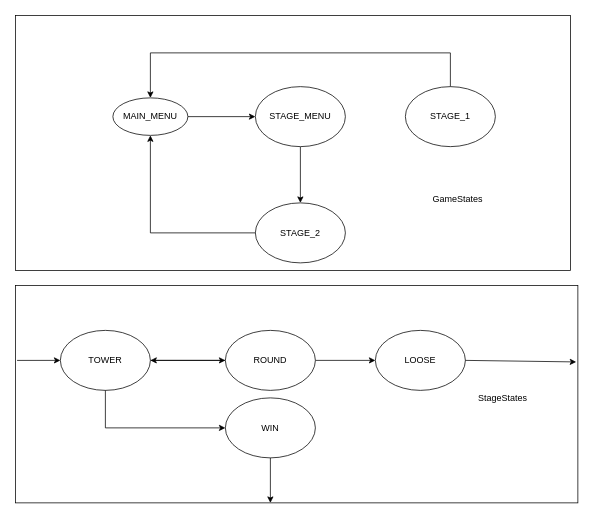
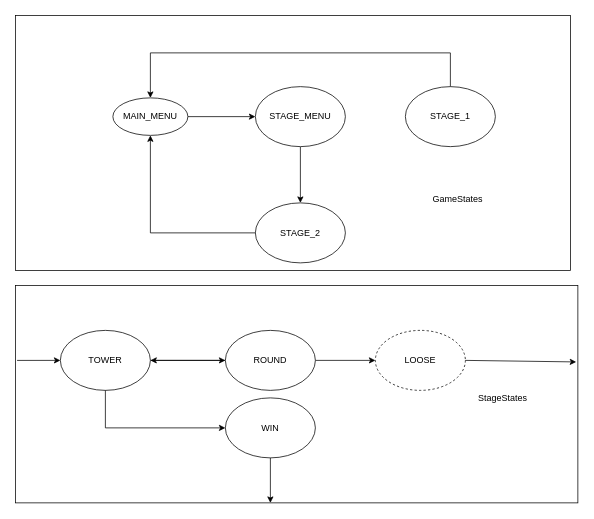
- <mxCell id="21" value="LOOSE" style="ellipse;whiteSpace=wrap;html=1;" vertex="1" parent="1"><mxGeometry x="500" y="440" width="120" height="80" as="geometry" /></mxCell>
+ <mxCell id="21" value="LOOSE" style="ellipse;whiteSpace=wrap;html=1;dashed=1;" vertex="1" parent="1"><mxGeometry x="500" y="440" width="120" height="80" as="geometry" /></mxCell>
